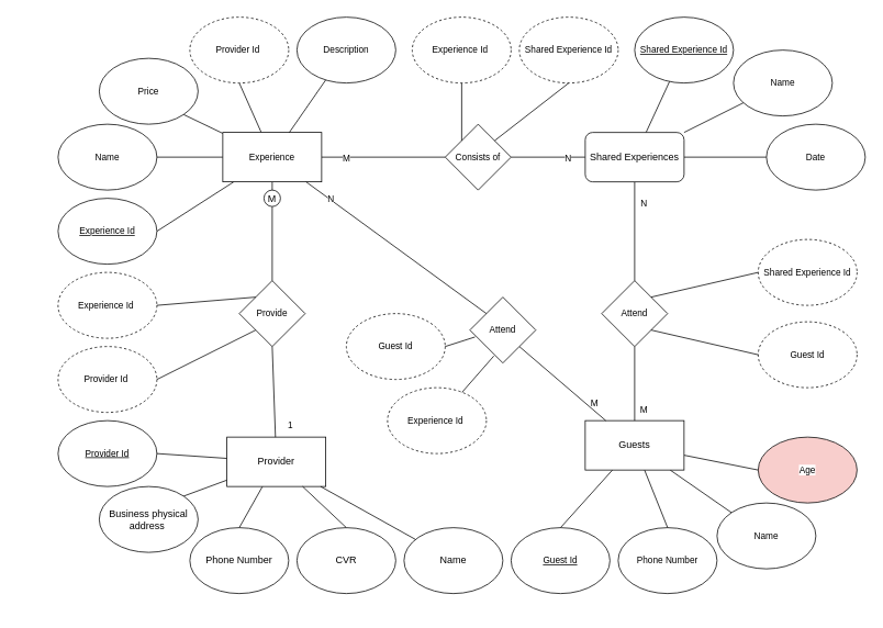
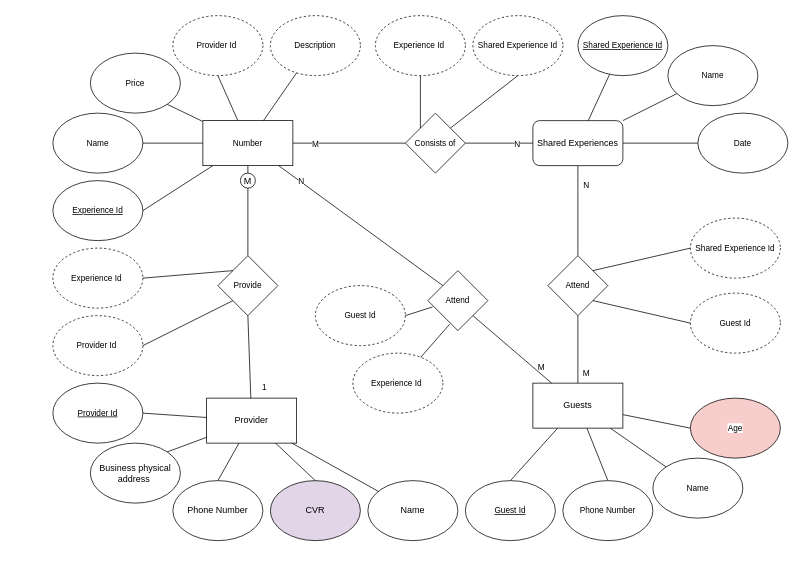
- <mxCell id="55" value="Description" style="ellipse;whiteSpace=wrap;html=1;fontFamily=Helvetica;fontSize=11;fontColor=default;labelBackgroundColor=default;" parent="1" vertex="1"><mxGeometry x="360" y="20" width="120" height="80" as="geometry" /></mxCell>
+ <mxCell id="55" value="Description" style="ellipse;whiteSpace=wrap;html=1;fontFamily=Helvetica;fontSize=11;fontColor=default;labelBackgroundColor=default;dashed=1;" parent="1" vertex="1"><mxGeometry x="360" y="20" width="120" height="80" as="geometry" /></mxCell>
- <mxCell id="49" value="Experience" style="rounded=0;whiteSpace=wrap;html=1;fontFamily=Helvetica;fontSize=11;fontColor=default;labelBackgroundColor=default;" parent="1" vertex="1"><mxGeometry x="270" y="160" width="120" height="60" as="geometry" /></mxCell>
+ <mxCell id="49" value="Number" style="rounded=0;whiteSpace=wrap;html=1;fontFamily=Helvetica;fontSize=11;fontColor=default;labelBackgroundColor=default;" parent="1" vertex="1"><mxGeometry x="270" y="160" width="120" height="60" as="geometry" /></mxCell>
- <mxCell id="63" value="CVR" style="ellipse;whiteSpace=wrap;html=1;container=0;" parent="1" vertex="1"><mxGeometry x="360" y="640" width="120" height="80" as="geometry" /></mxCell>
+ <mxCell id="63" value="CVR" style="ellipse;whiteSpace=wrap;html=1;container=0;fillColor=#e1d5e7;" parent="1" vertex="1"><mxGeometry x="360" y="640" width="120" height="80" as="geometry" /></mxCell>
